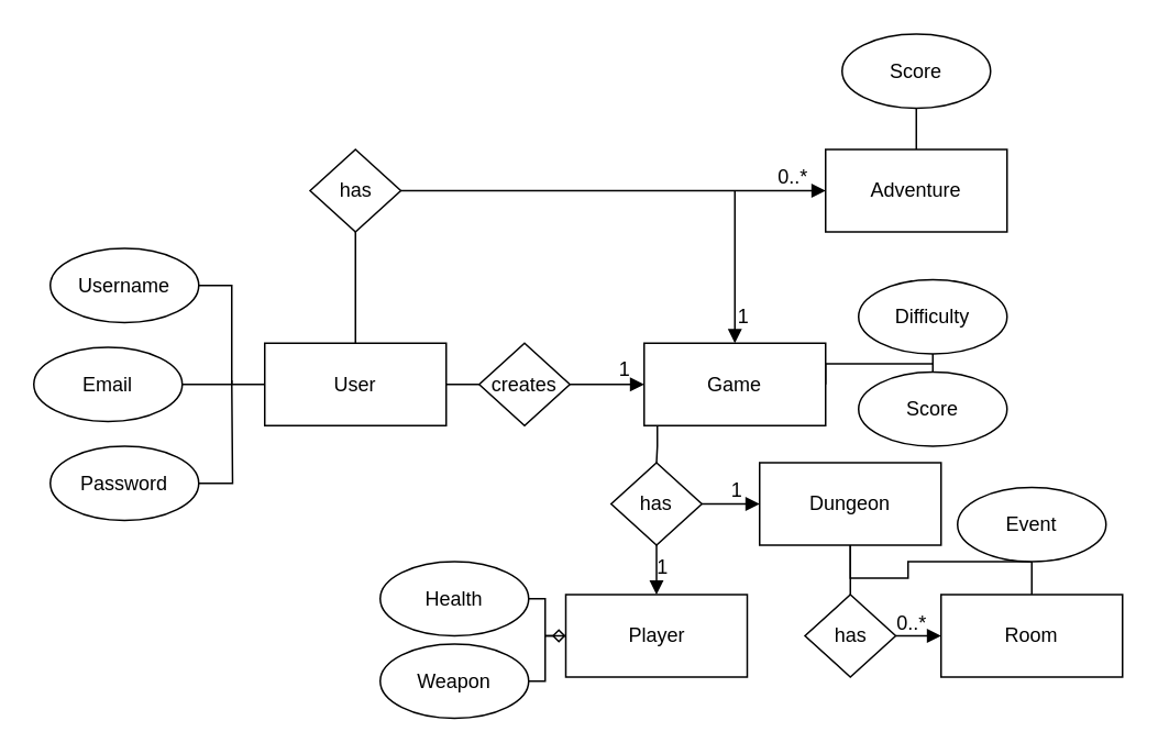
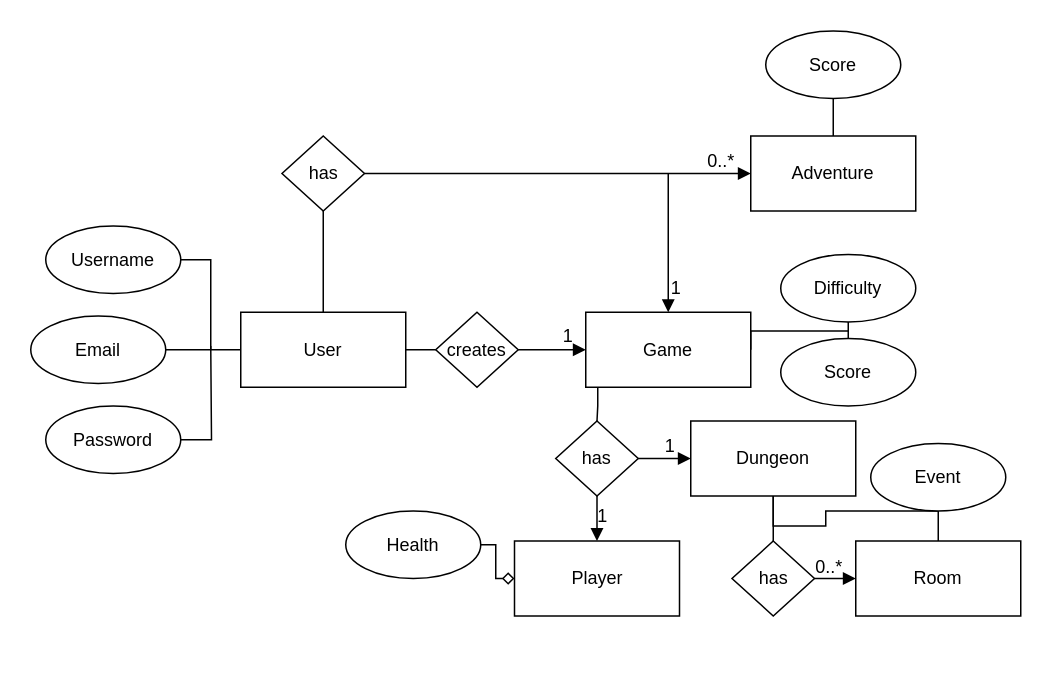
- <mxCell id="27" style="edgeStyle=orthogonalEdgeStyle;rounded=0;orthogonalLoop=1;jettySize=auto;html=1;entryX=0;entryY=0.5;entryDx=0;entryDy=0;endArrow=none;endFill=0;" edge="1" parent="1" source="28" target="24"><mxGeometry relative="1" as="geometry"><Array as="points"><mxPoint x="330" y="412" /><mxPoint x="330" y="385" /></Array></mxGeometry></mxCell>
- <mxCell id="28" value="Weapon" style="ellipse;whiteSpace=wrap;html=1;" vertex="1" parent="1"><mxGeometry x="230" y="390" width="90" height="45" as="geometry" /></mxCell>
